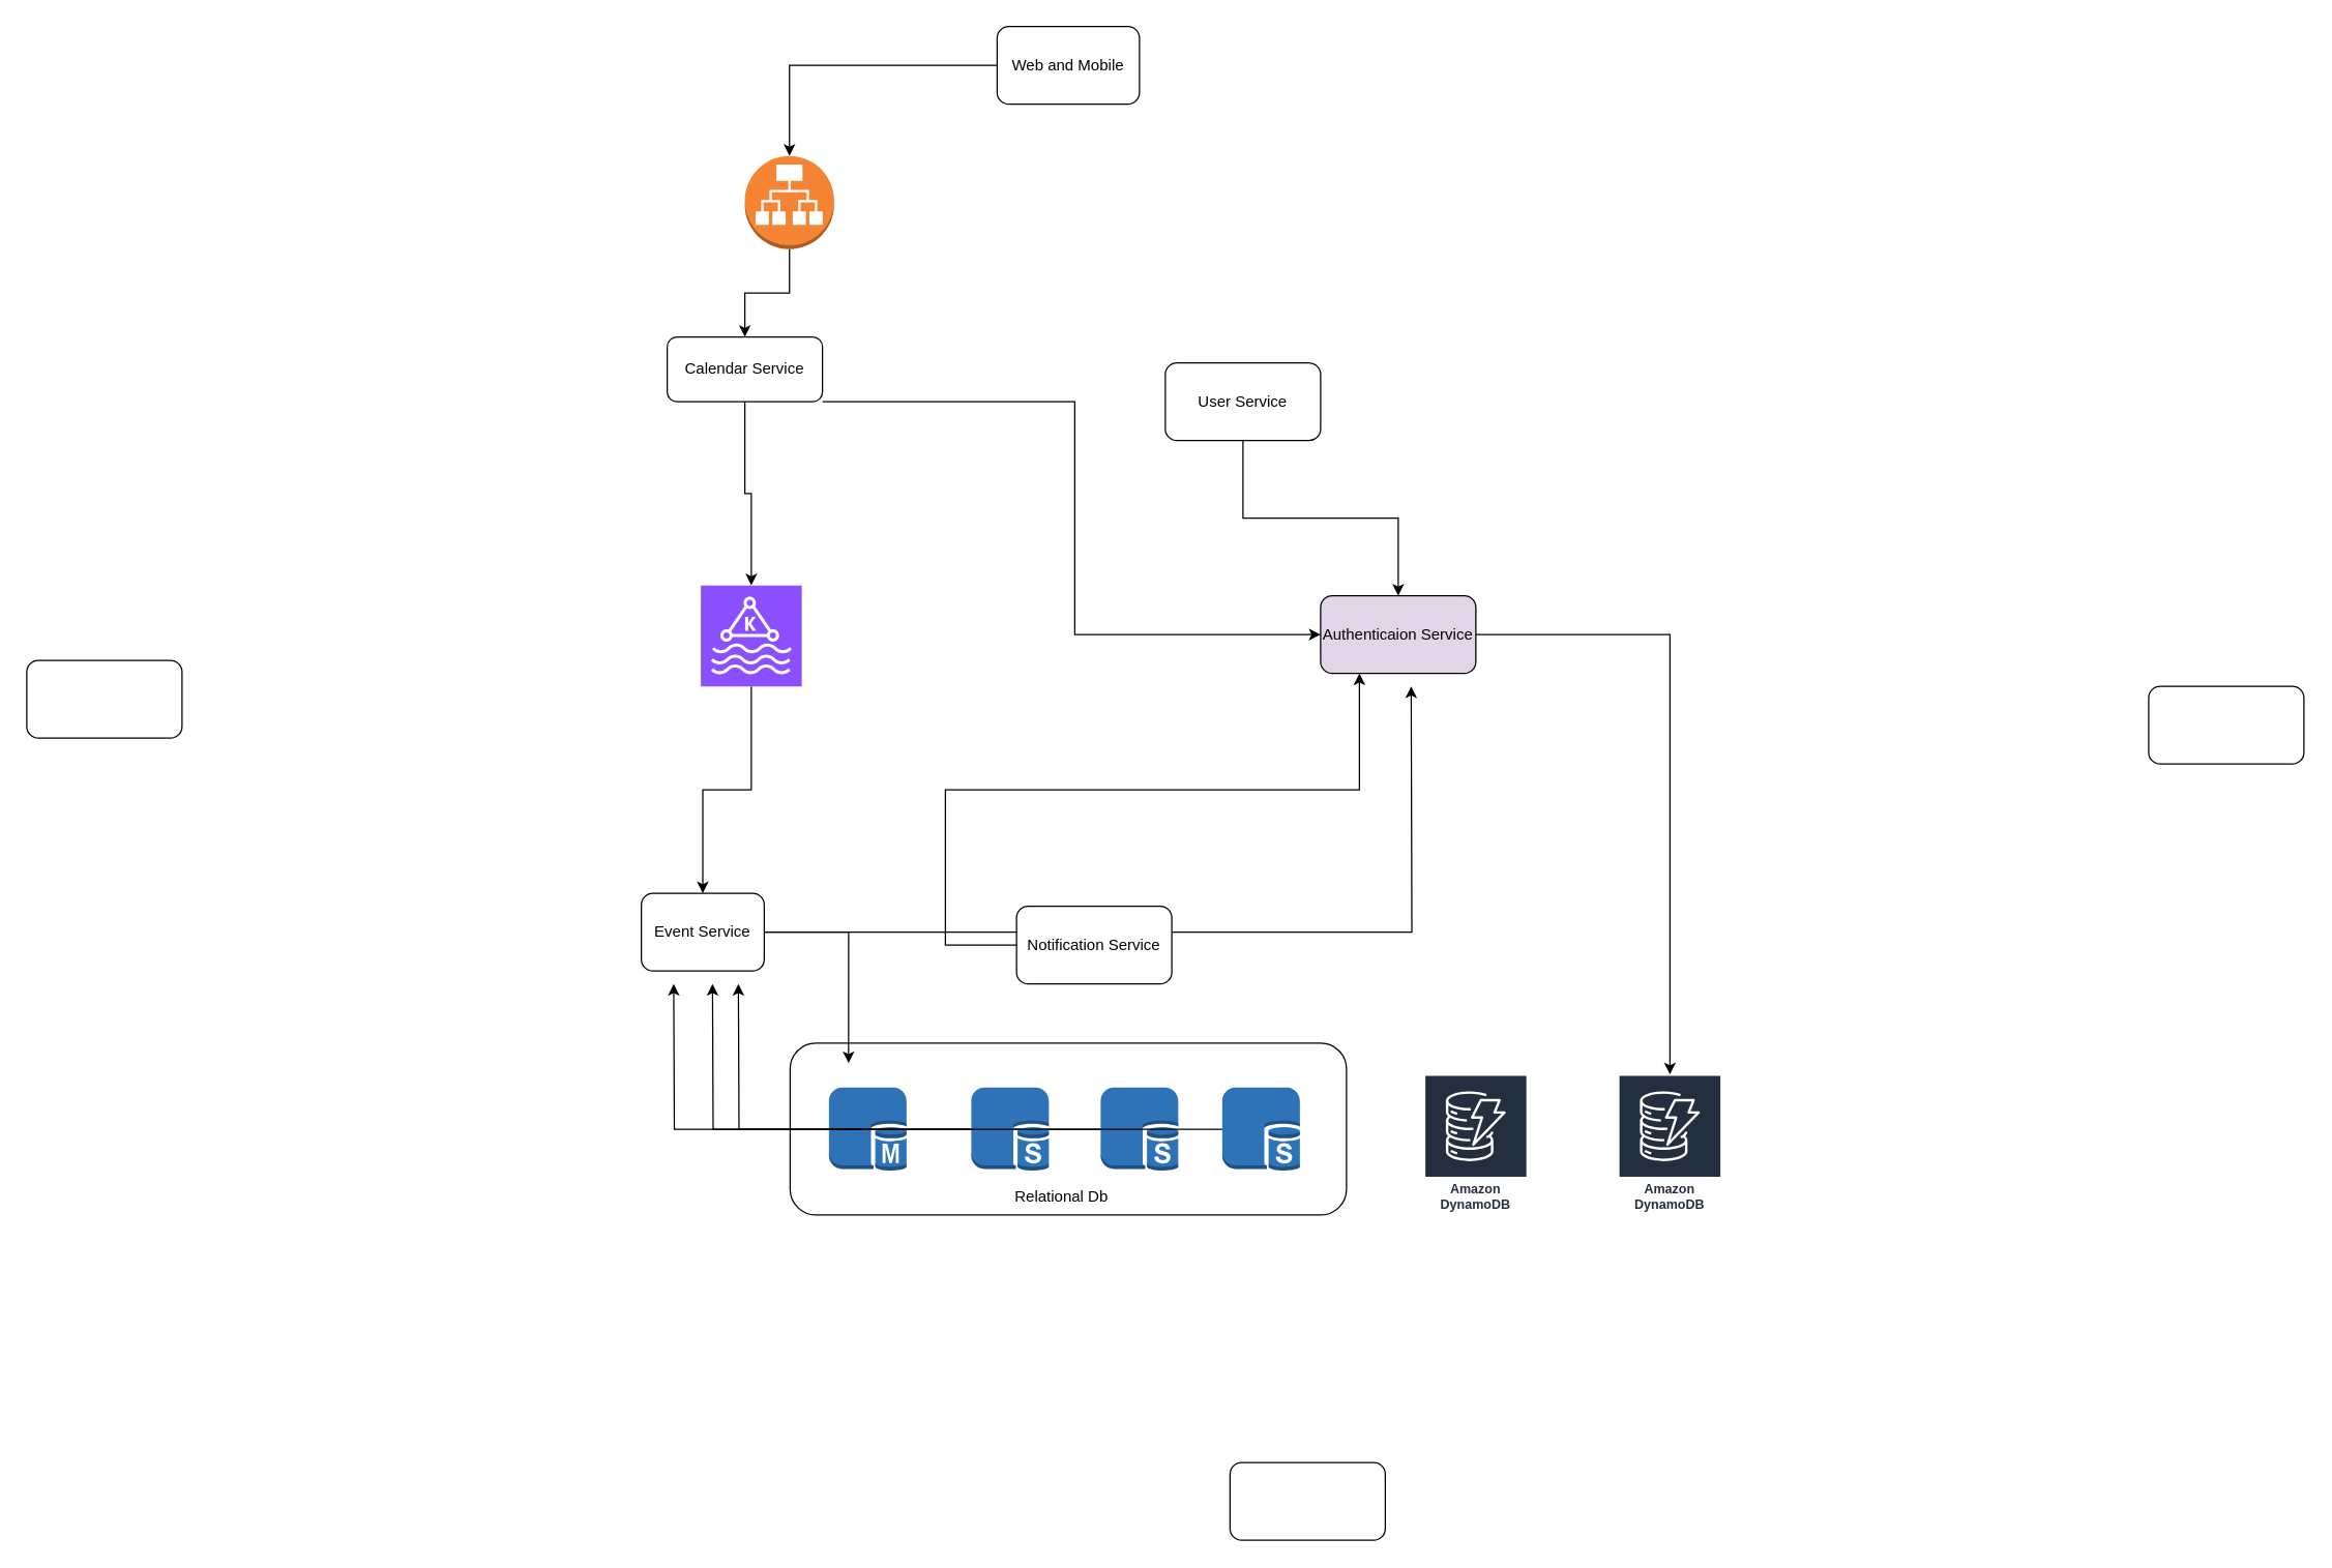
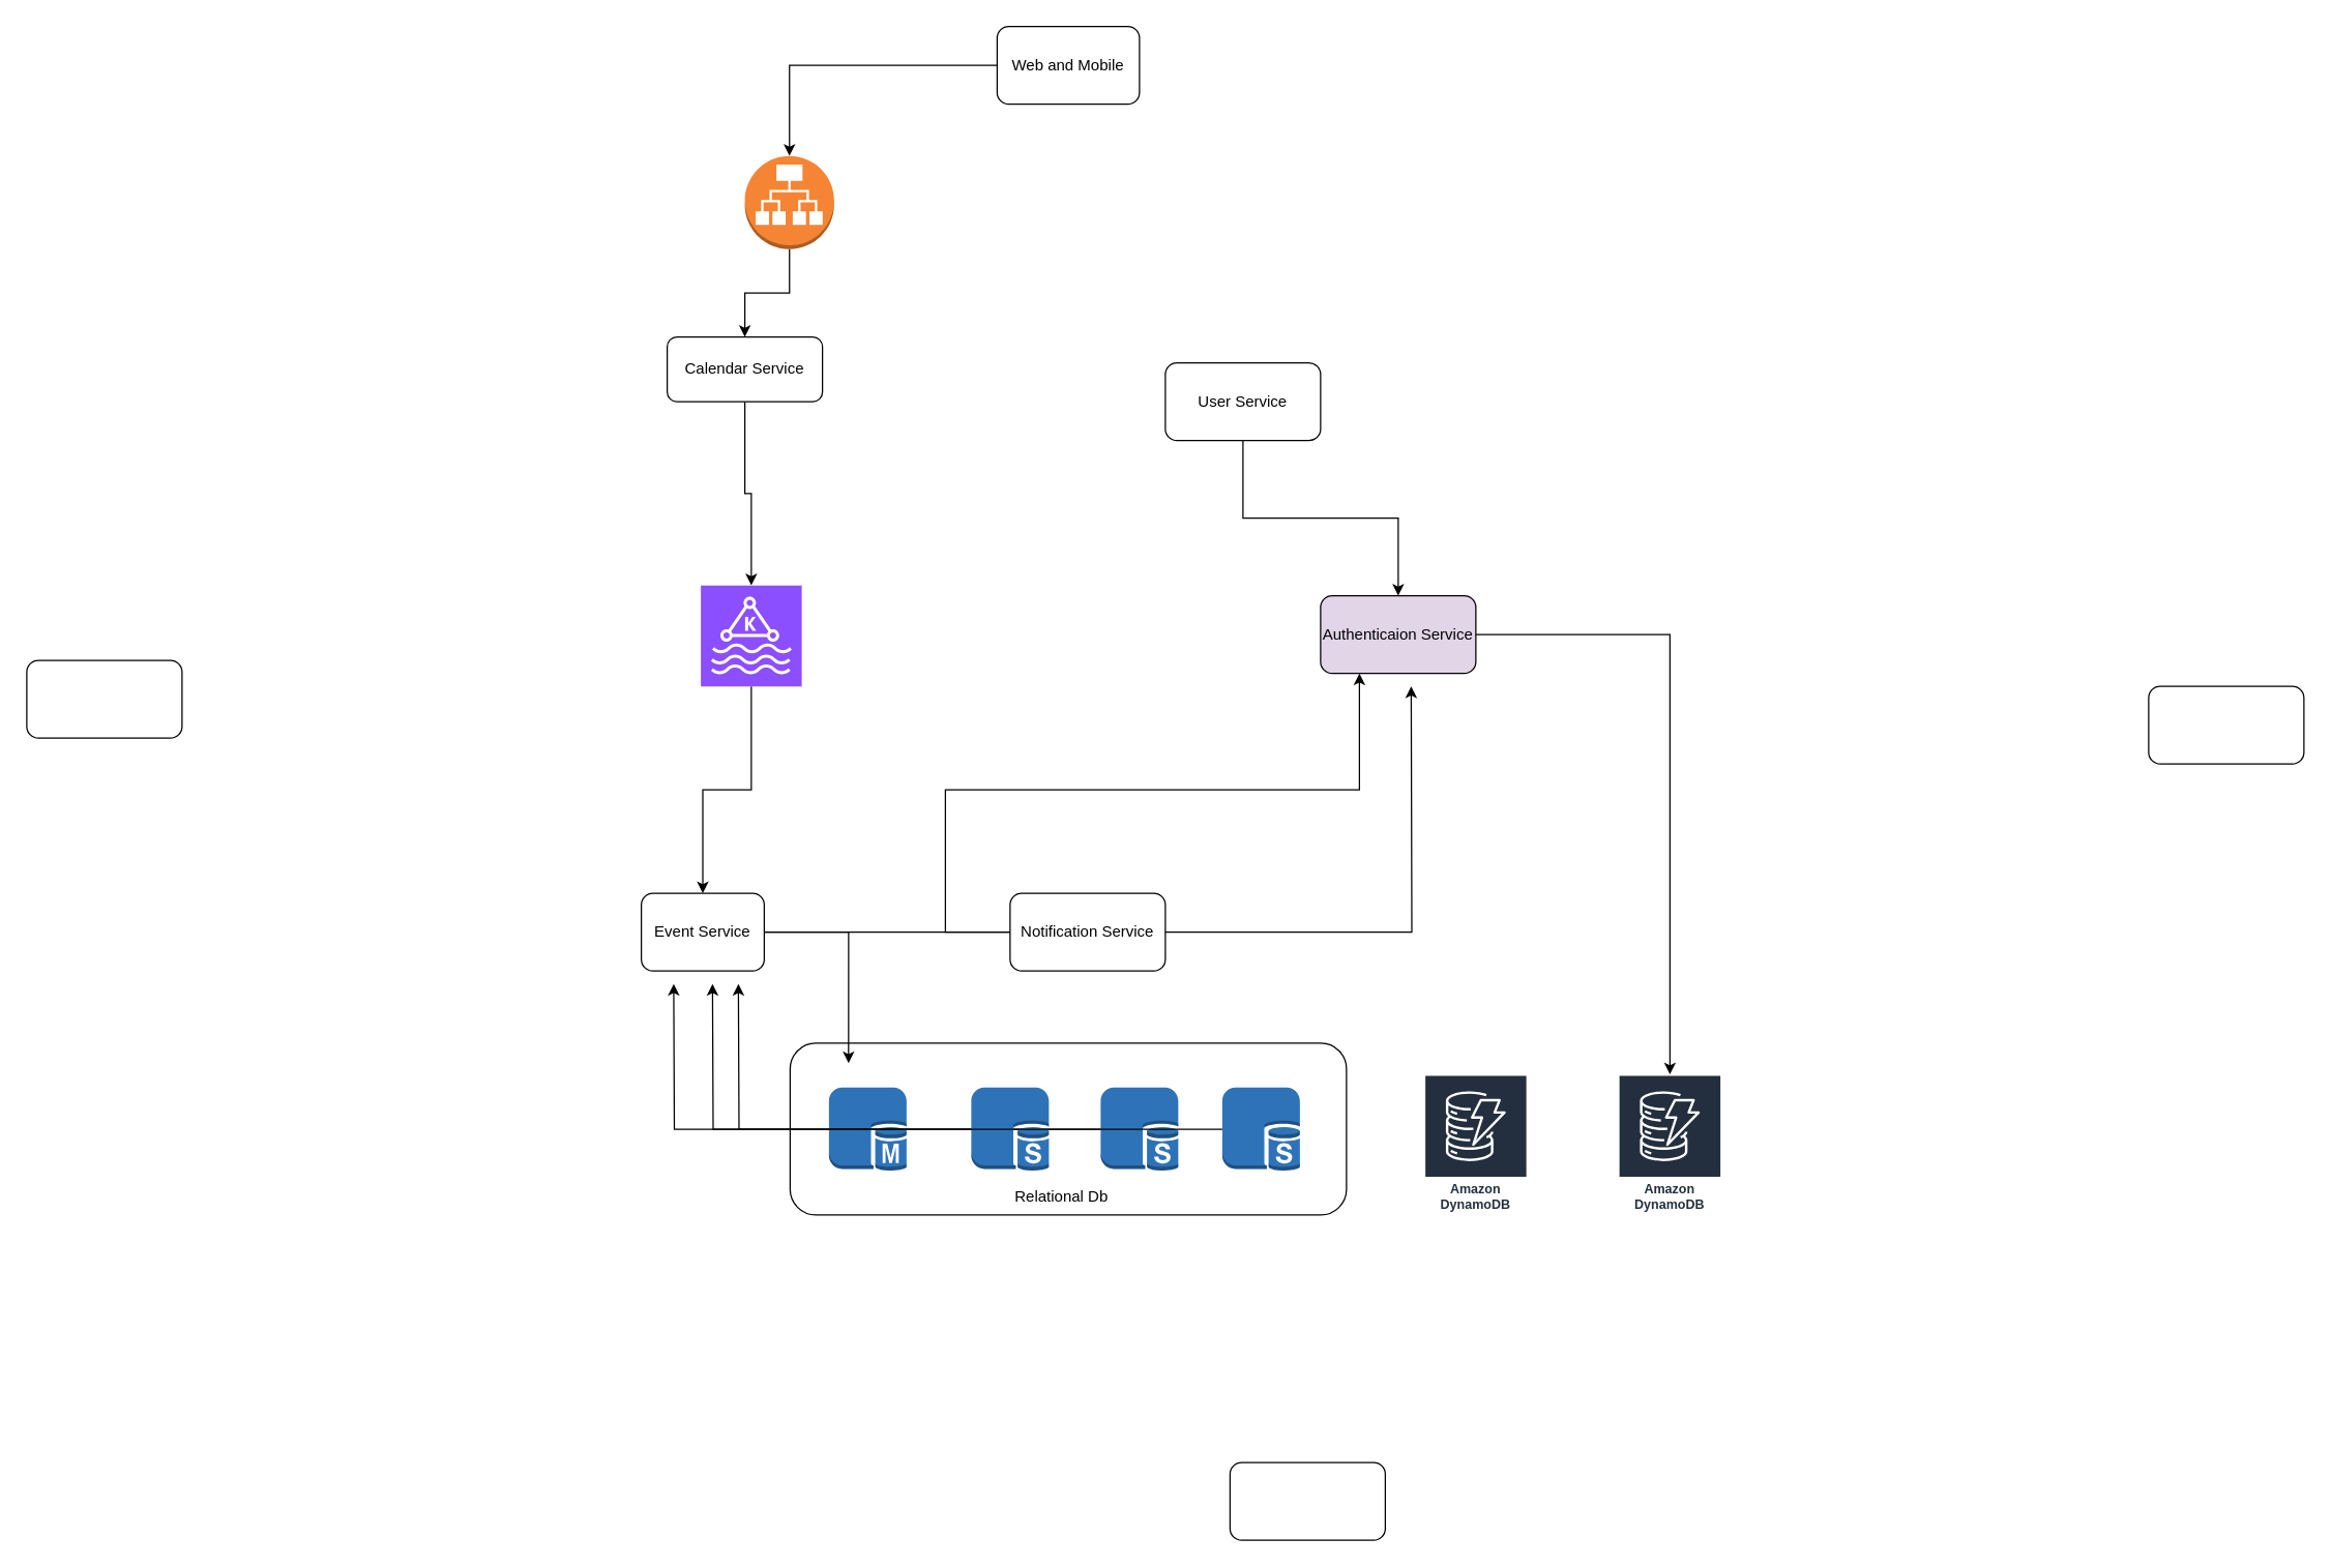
- <mxCell id="4" style="edgeStyle=orthogonalEdgeStyle;rounded=0;orthogonalLoop=1;jettySize=auto;html=1;entryX=0;entryY=0.5;entryDx=0;entryDy=0;" edge="1" parent="1" source="6" target="27"><mxGeometry relative="1" as="geometry"><Array as="points"><mxPoint x="830" y="310" /><mxPoint x="830" y="490" /></Array></mxGeometry></mxCell>
- <mxCell id="10" value="Notification Service" style="rounded=1;whiteSpace=wrap;html=1;" vertex="1" parent="1"><mxGeometry x="785" y="700" width="120" height="60" as="geometry" /></mxCell>
+ <mxCell id="10" value="Notification Service" style="rounded=1;whiteSpace=wrap;html=1;" vertex="1" parent="1"><mxGeometry x="780" y="690" width="120" height="60" as="geometry" /></mxCell>
